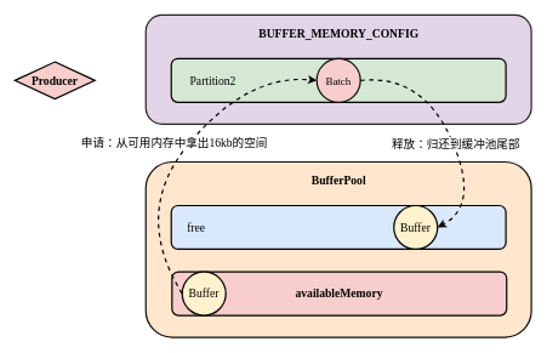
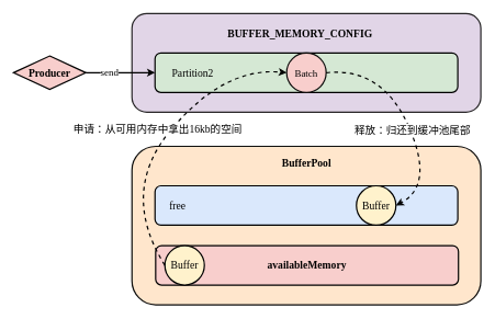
- <mxCell id="6" value="&lt;font size=&quot;1&quot; style=&quot;&quot; face=&quot;Times New Roman&quot;&gt;&lt;b style=&quot;font-size: 16px;&quot;&gt;BUFFER_MEMORY_CONFIG&lt;/b&gt;&lt;/font&gt;" style="text;html=1;align=center;verticalAlign=middle;resizable=0;points=[];autosize=1;strokeColor=none;fillColor=none;" vertex="1" parent="1"><mxGeometry x="345" y="30" width="240" height="30" as="geometry" /></mxCell>
+ <mxCell id="6" value="&lt;font size=&quot;1&quot; style=&quot;&quot; face=&quot;Times New Roman&quot;&gt;&lt;b style=&quot;font-size: 16px;&quot;&gt;BUFFER_MEMORY_CONFIG&lt;/b&gt;&lt;/font&gt;" style="text;html=1;align=center;verticalAlign=middle;resizable=0;points=[];autosize=1;strokeColor=none;fillColor=none;" vertex="1" parent="1"><mxGeometry x="335" y="35" width="240" height="30" as="geometry" /></mxCell>
+ <mxCell id="13" value="" style="endArrow=classic;html=1;rounded=0;exitX=1;exitY=0.5;exitDx=0;exitDy=0;entryX=0;entryY=0.5;entryDx=0;entryDy=0;strokeWidth=2;" edge="1" parent="1" source="12" target="5"><mxGeometry width="50" height="50" relative="1" as="geometry"><mxPoint x="240" y="241" as="sourcePoint" /><mxPoint x="290" y="191" as="targetPoint" /></mxGeometry></mxCell>
+ <mxCell id="14" value="&lt;font face=&quot;Times New Roman&quot; style=&quot;font-size: 15px;&quot;&gt;send&lt;/font&gt;" style="edgeLabel;html=1;align=center;verticalAlign=middle;resizable=0;points=[];" vertex="1" connectable="0" parent="13"><mxGeometry x="-0.293" y="-3" relative="1" as="geometry"><mxPoint x="-2" y="-5" as="offset" /></mxGeometry></mxCell>
